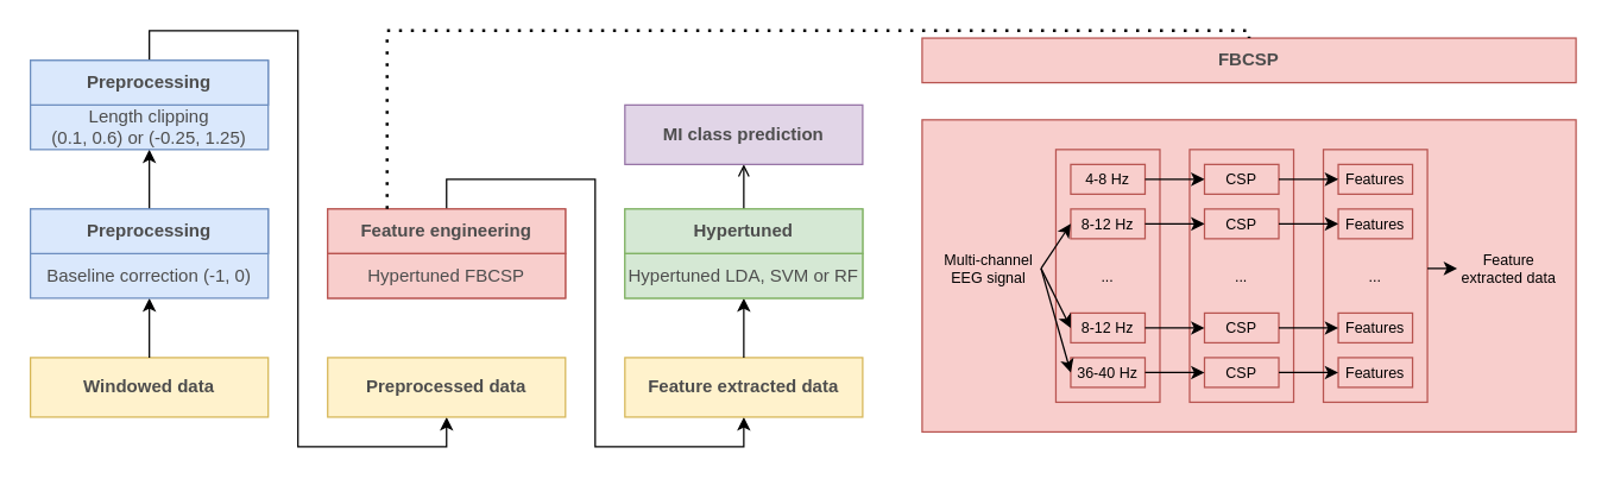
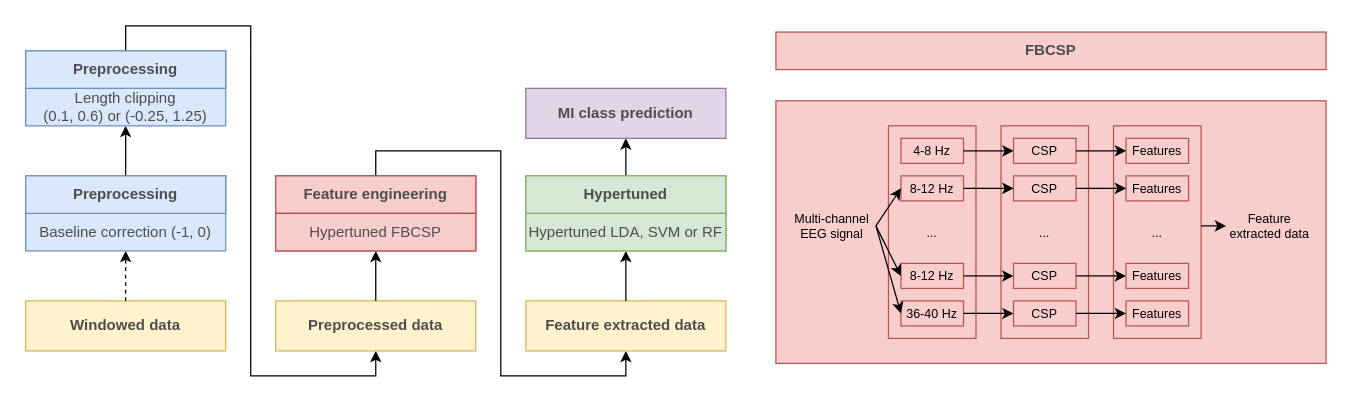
- <mxCell id="30" value="" style="endArrow=none;dashed=1;html=1;dashPattern=1 3;strokeWidth=2;rounded=0;entryX=0.5;entryY=0;entryDx=0;entryDy=0;exitX=0.25;exitY=0;exitDx=0;exitDy=0;" edge="1" parent="1" source="18" target="28"><mxGeometry width="50" height="50" relative="1" as="geometry"><mxPoint x="610" y="160" as="sourcePoint" /><mxPoint x="660" y="110" as="targetPoint" /><Array as="points"><mxPoint x="260" y="20" /><mxPoint x="840" y="20" /></Array></mxGeometry></mxCell>
- <mxCell id="24" style="edgeStyle=orthogonalEdgeStyle;rounded=0;orthogonalLoop=1;jettySize=auto;html=1;entryX=0.5;entryY=1;entryDx=0;entryDy=0;fontSize=10;endArrow=open;" edge="1" parent="1" source="25" target="27"><mxGeometry relative="1" as="geometry" /></mxCell>
+ <mxCell id="24" style="edgeStyle=orthogonalEdgeStyle;rounded=0;orthogonalLoop=1;jettySize=auto;html=1;entryX=0.5;entryY=1;entryDx=0;entryDy=0;fontSize=10;" edge="1" parent="1" source="25" target="27"><mxGeometry relative="1" as="geometry" /></mxCell>
- <mxCell id="3" style="edgeStyle=orthogonalEdgeStyle;rounded=0;orthogonalLoop=1;jettySize=auto;html=1;entryX=0.5;entryY=1;entryDx=0;entryDy=0;fontColor=#4D4D4D;" parent="1" source="4" target="8" edge="1"><mxGeometry relative="1" as="geometry" /></mxCell>
+ <mxCell id="3" style="edgeStyle=orthogonalEdgeStyle;rounded=0;orthogonalLoop=1;jettySize=auto;html=1;entryX=0.5;entryY=1;entryDx=0;entryDy=0;fontColor=#4D4D4D;dashed=1;" parent="1" source="4" target="8" edge="1"><mxGeometry relative="1" as="geometry" /></mxCell>
+ <mxCell id="14" style="edgeStyle=orthogonalEdgeStyle;rounded=0;orthogonalLoop=1;jettySize=auto;html=1;entryX=0.5;entryY=1;entryDx=0;entryDy=0;fontColor=#4D4D4D;" parent="1" source="15" target="19" edge="1"><mxGeometry relative="1" as="geometry" /></mxCell>
